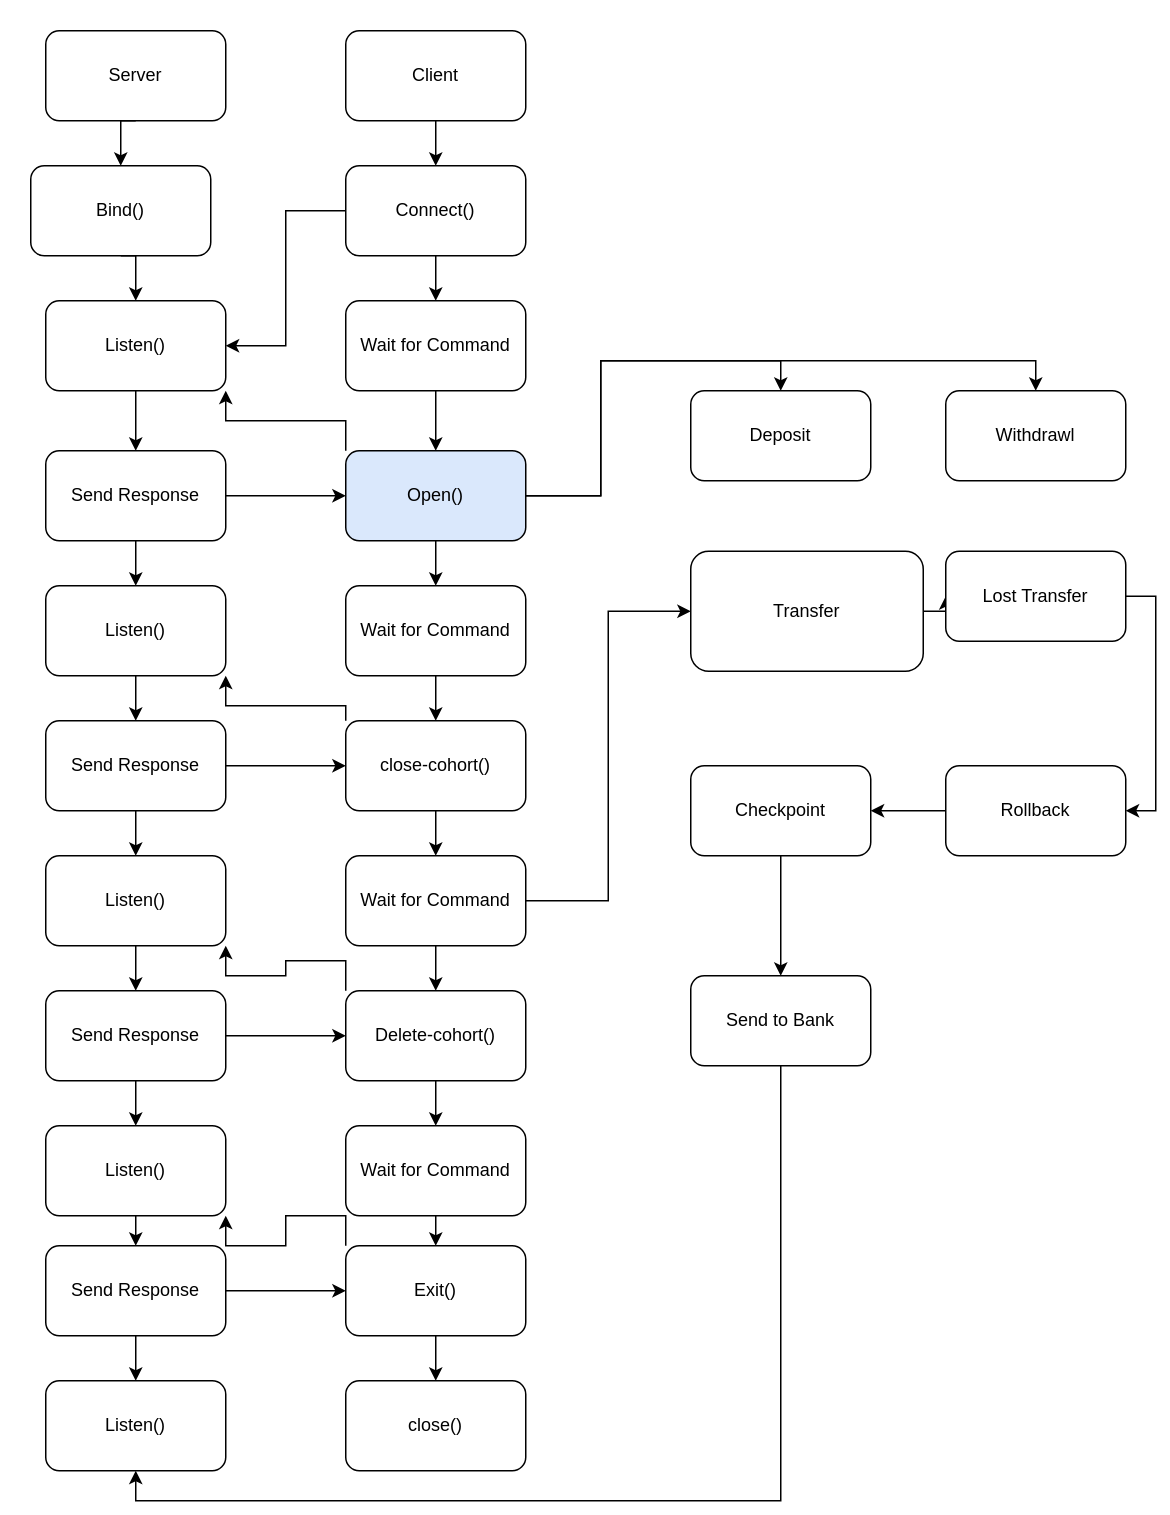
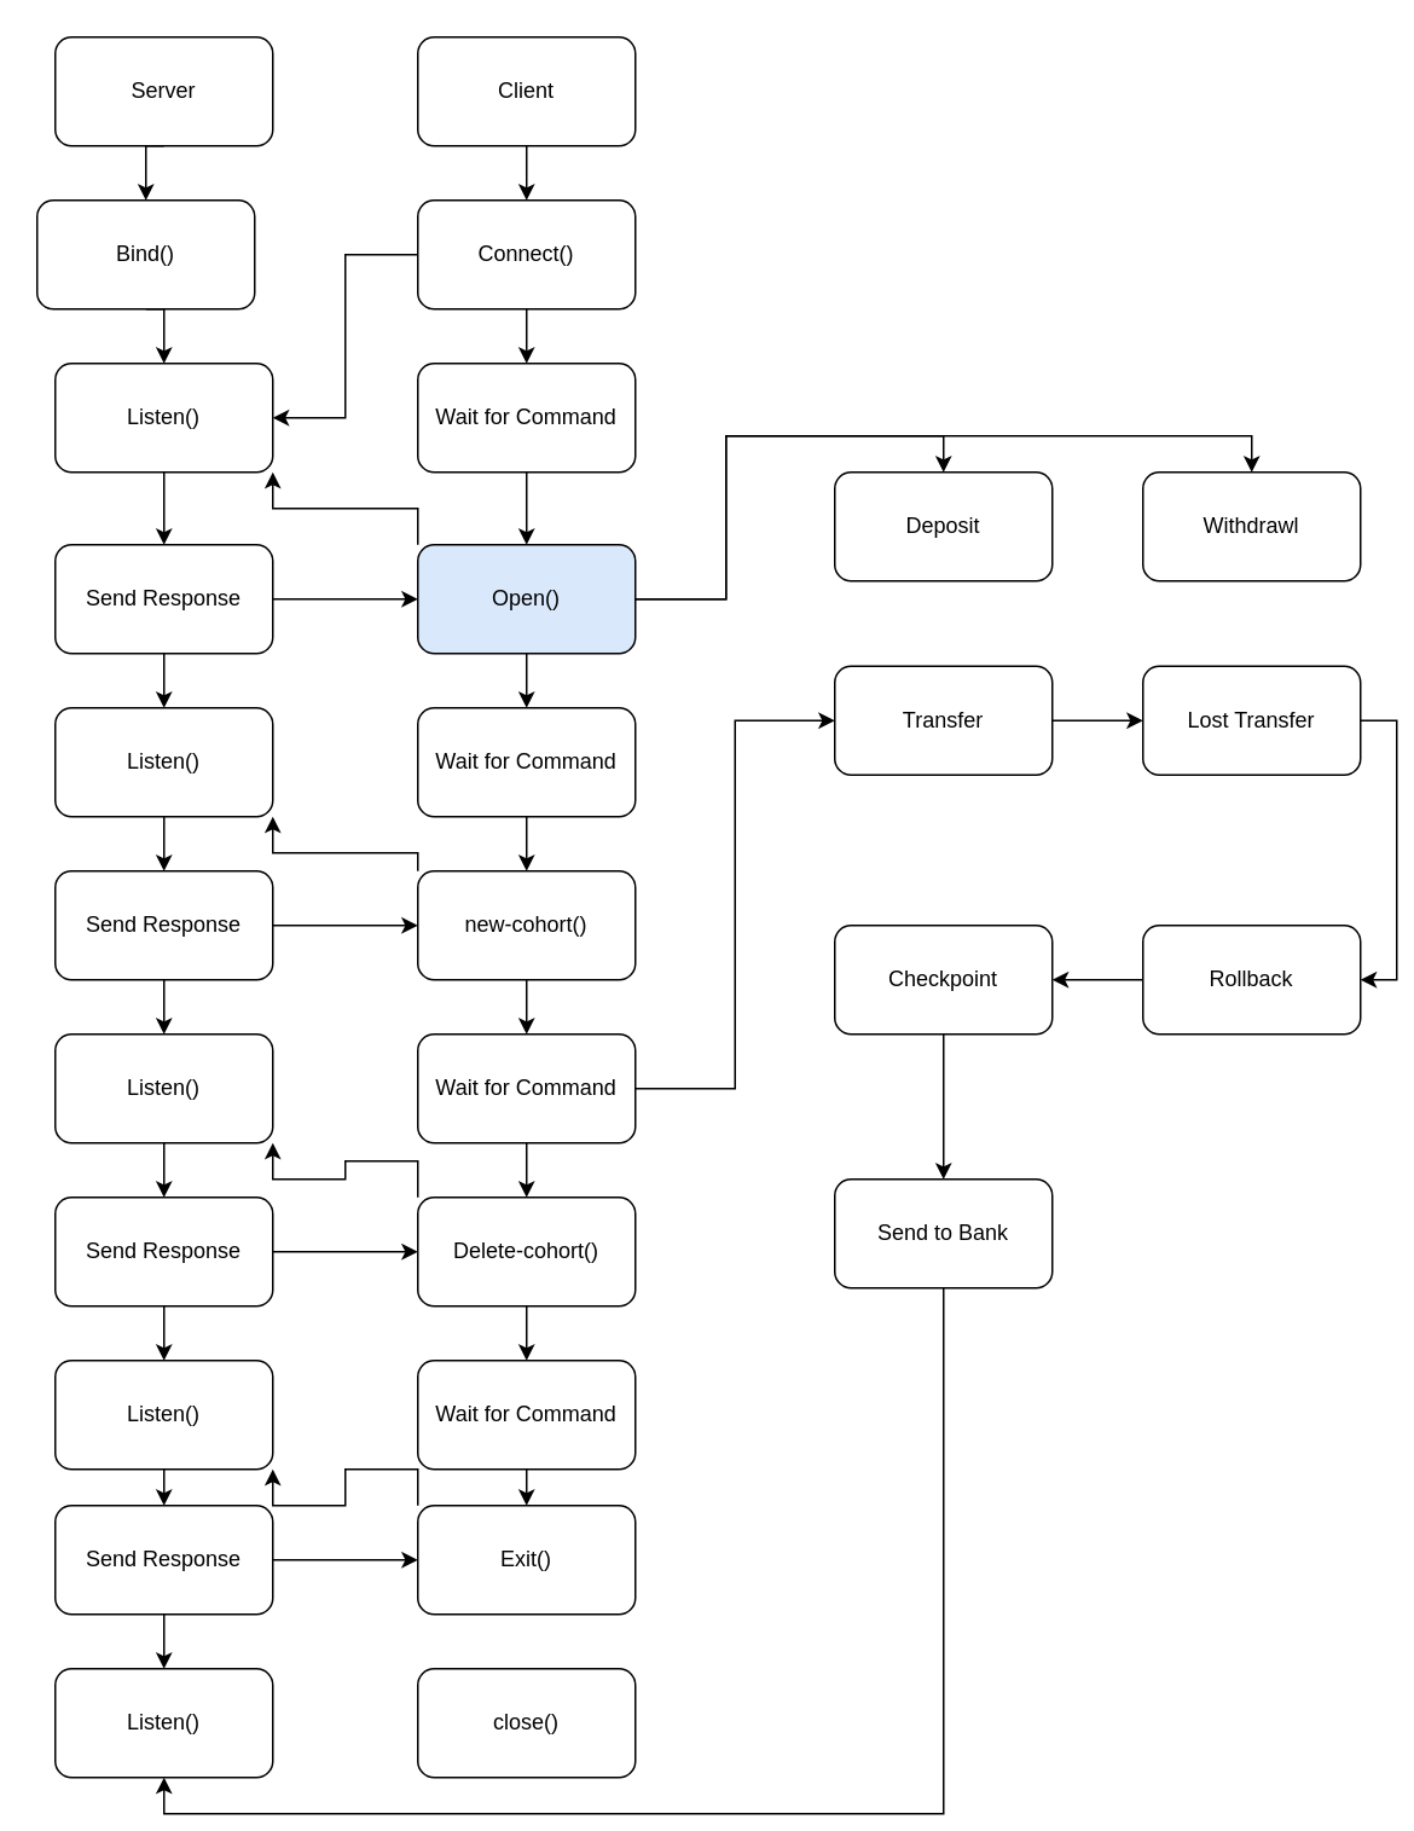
- <mxCell id="59" value="Transfer" style="rounded=1;whiteSpace=wrap;html=1;" vertex="1" parent="1"><mxGeometry x="460" y="367" width="155" height="80" as="geometry" /></mxCell>
+ <mxCell id="59" value="Transfer" style="rounded=1;whiteSpace=wrap;html=1;" vertex="1" parent="1"><mxGeometry x="460" y="367" width="120" height="60" as="geometry" /></mxCell>
- <mxCell id="30" value="close-cohort()" style="rounded=1;whiteSpace=wrap;html=1;" parent="1" vertex="1"><mxGeometry x="230" y="480" width="120" height="60" as="geometry" /></mxCell>
+ <mxCell id="30" value="new-cohort()" style="rounded=1;whiteSpace=wrap;html=1;" parent="1" vertex="1"><mxGeometry x="230" y="480" width="120" height="60" as="geometry" /></mxCell>
- <mxCell id="49" style="edgeStyle=orthogonalEdgeStyle;rounded=0;orthogonalLoop=1;jettySize=auto;html=1;exitX=0.5;exitY=1;exitDx=0;exitDy=0;entryX=0.5;entryY=0;entryDx=0;entryDy=0;" parent="1" source="50" target="55" edge="1"><mxGeometry relative="1" as="geometry" /></mxCell>
